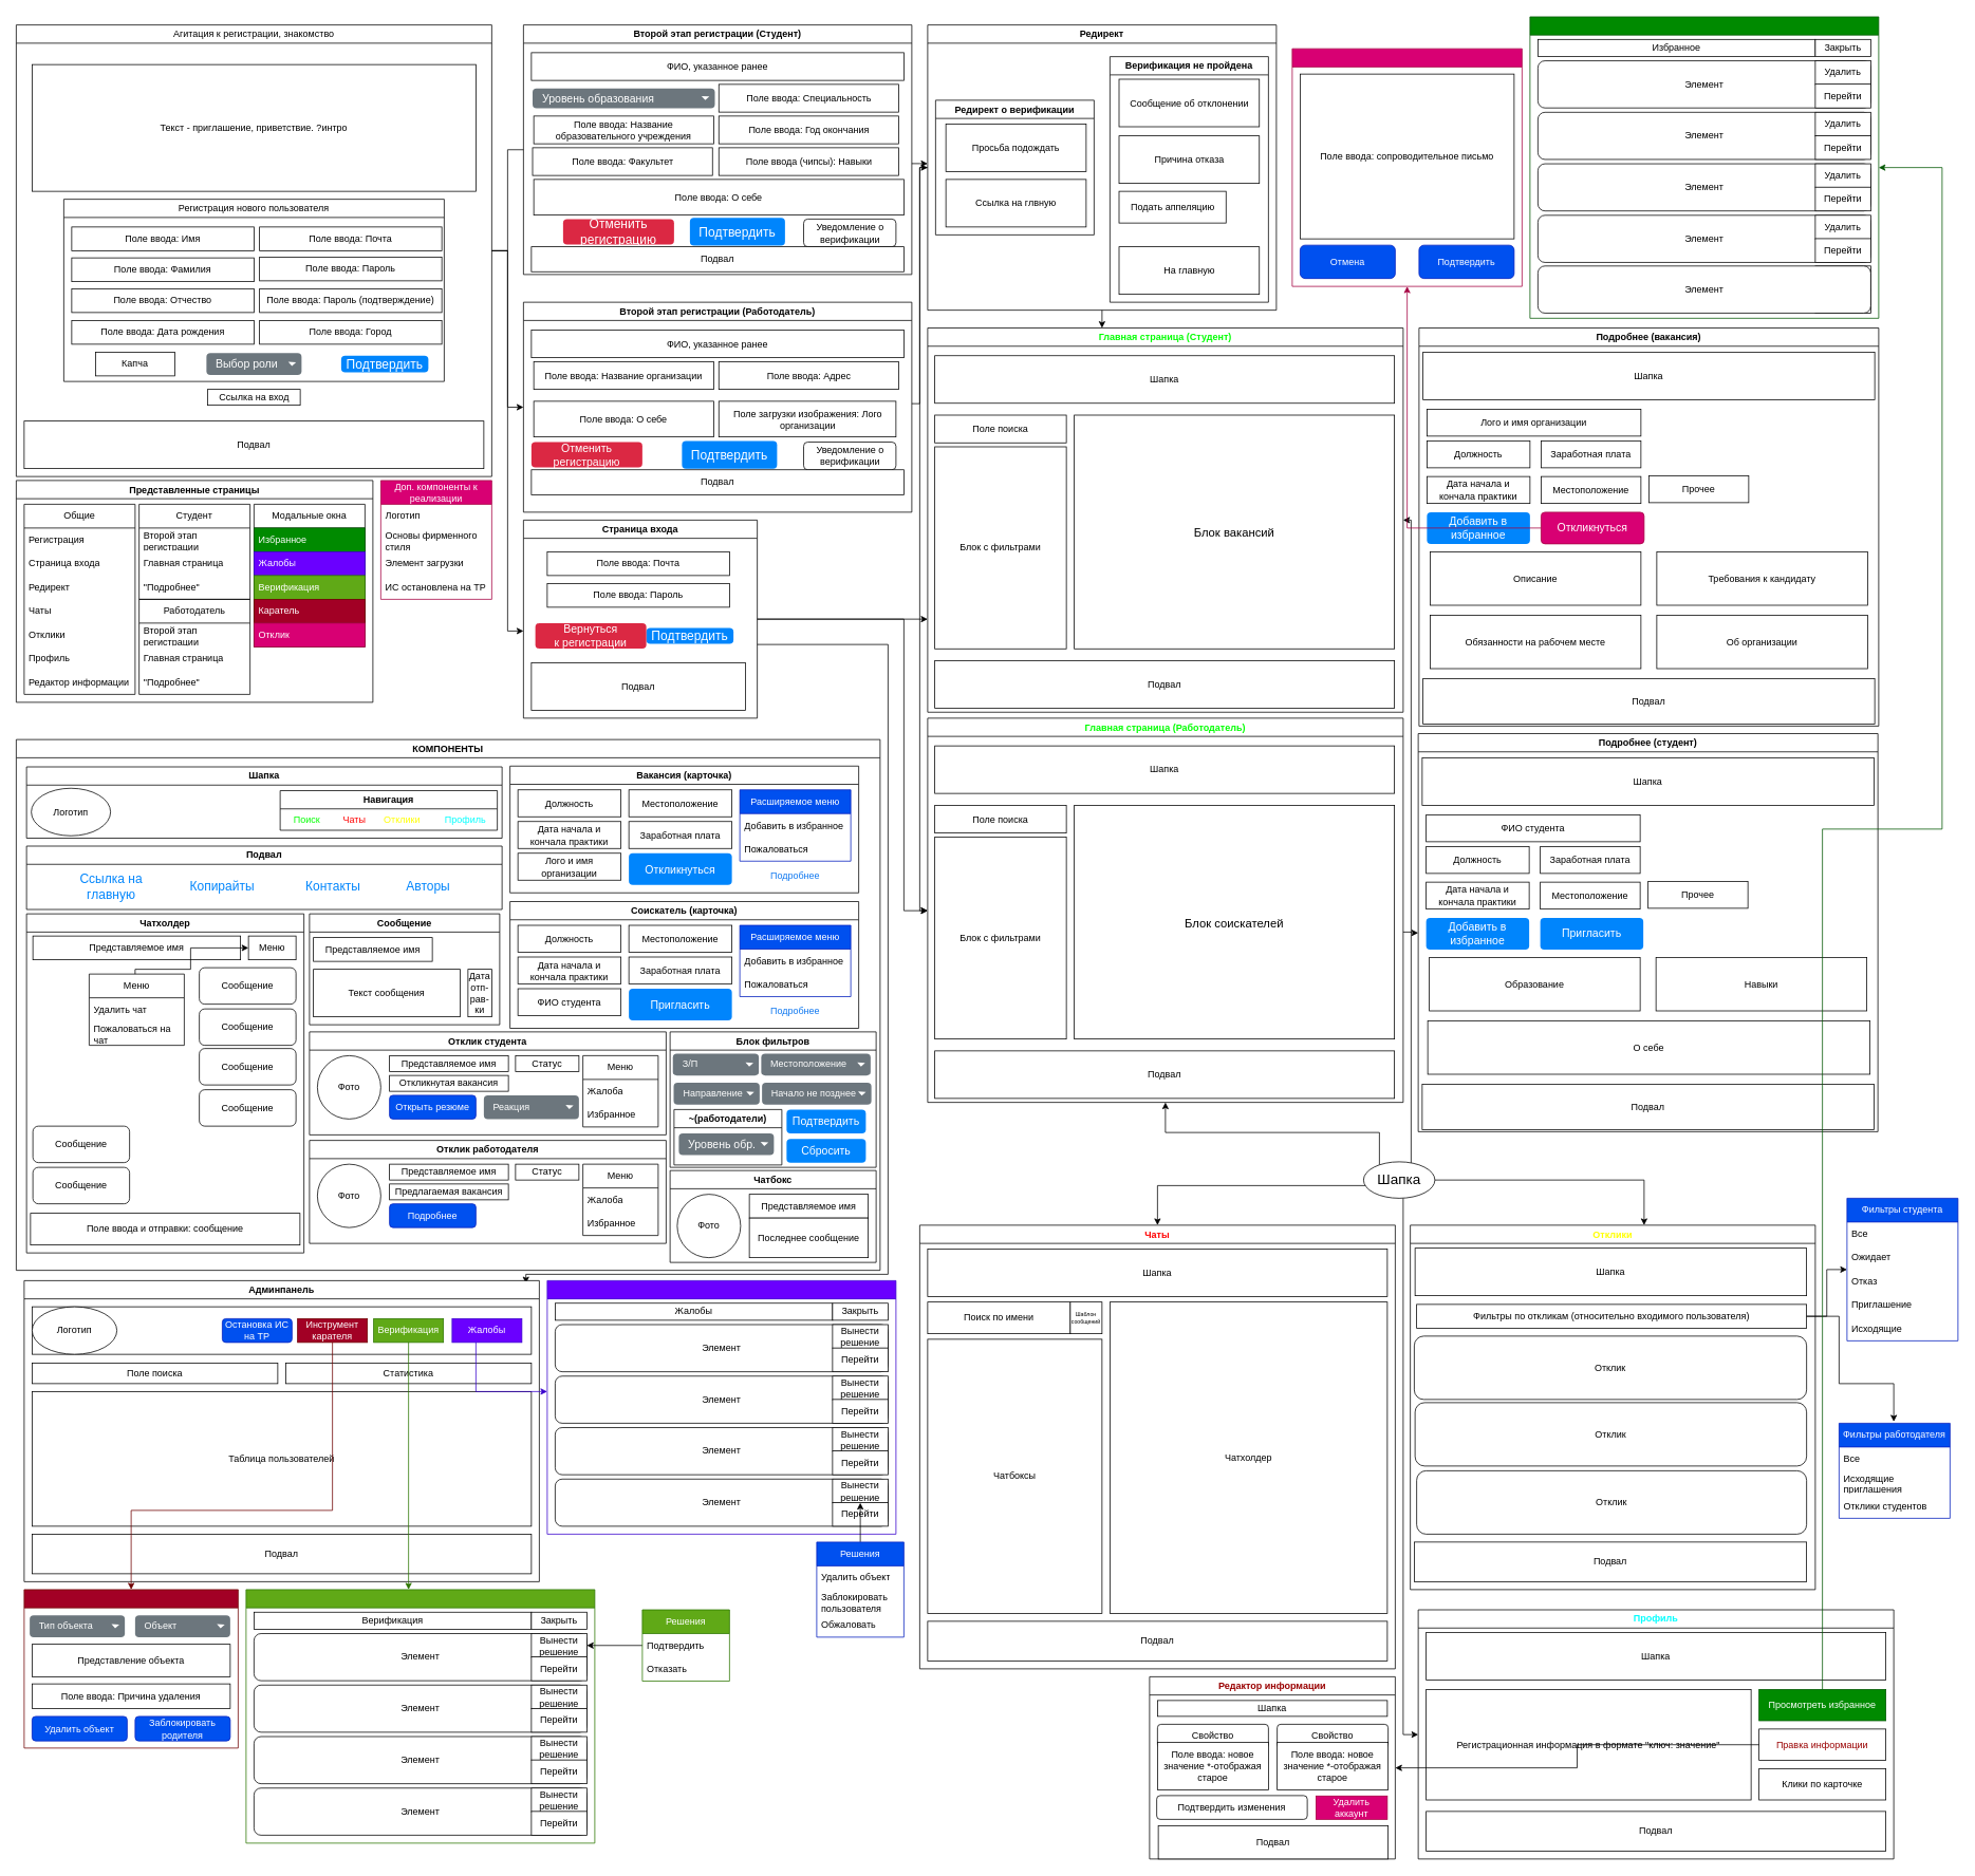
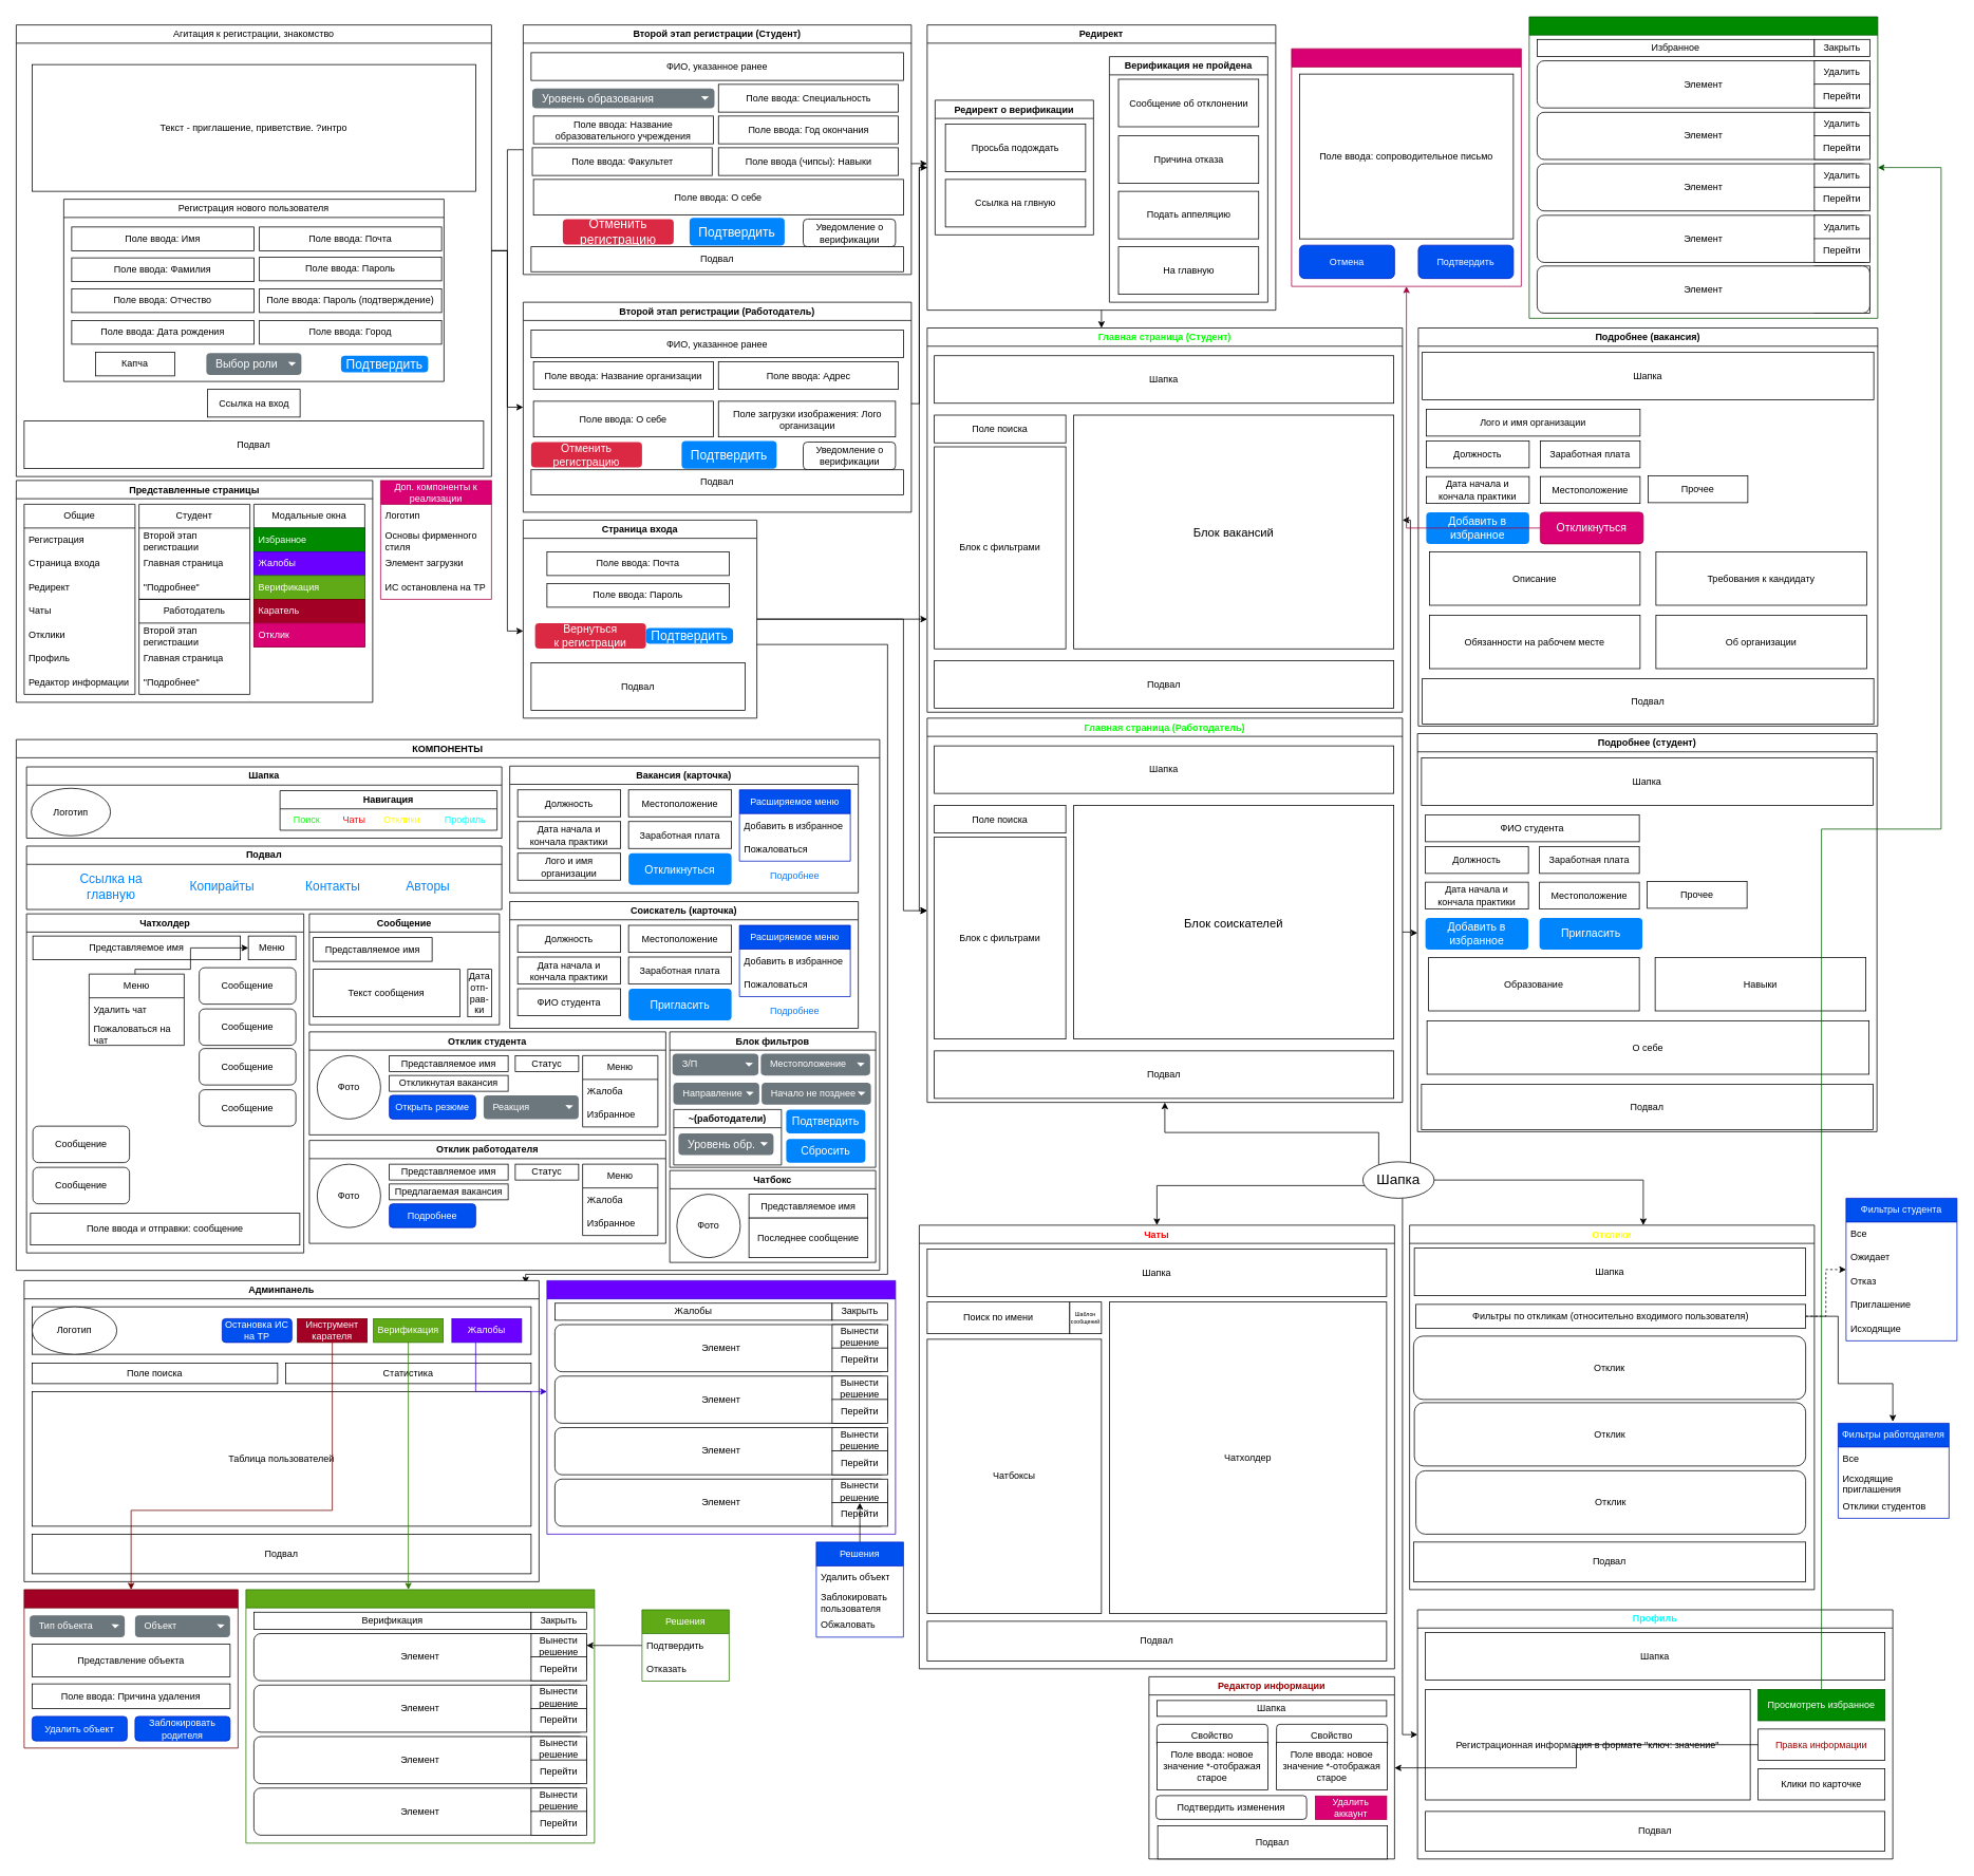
- <mxCell id="56" value="Подать аппеляцию" style="rounded=0;whiteSpace=wrap;html=1;" parent="54" vertex="1"><mxGeometry x="11.5" y="170" width="135" height="40" as="geometry" /></mxCell>
+ <mxCell id="56" value="Подать аппеляцию" style="rounded=0;whiteSpace=wrap;html=1;" parent="54" vertex="1"><mxGeometry x="11.5" y="170" width="177" height="60" as="geometry" /></mxCell>
- <mxCell id="20" value="Ссылка на вход" style="rounded=0;whiteSpace=wrap;html=1;" parent="5" vertex="1"><mxGeometry x="241.66" y="460" width="116.67" height="20" as="geometry" /></mxCell>
+ <mxCell id="20" value="Ссылка на вход" style="rounded=0;whiteSpace=wrap;html=1;" parent="5" vertex="1"><mxGeometry x="241.66" y="460" width="116.67" height="35" as="geometry" /></mxCell>
- <mxCell id="254" style="edgeStyle=orthogonalEdgeStyle;rounded=0;orthogonalLoop=1;jettySize=auto;html=1;" parent="1" source="237" target="244" edge="1"><mxGeometry relative="1" as="geometry" /></mxCell>
+ <mxCell id="254" style="edgeStyle=orthogonalEdgeStyle;rounded=0;orthogonalLoop=1;jettySize=auto;html=1;dashed=1;" parent="1" source="237" target="244" edge="1"><mxGeometry relative="1" as="geometry" /></mxCell>
